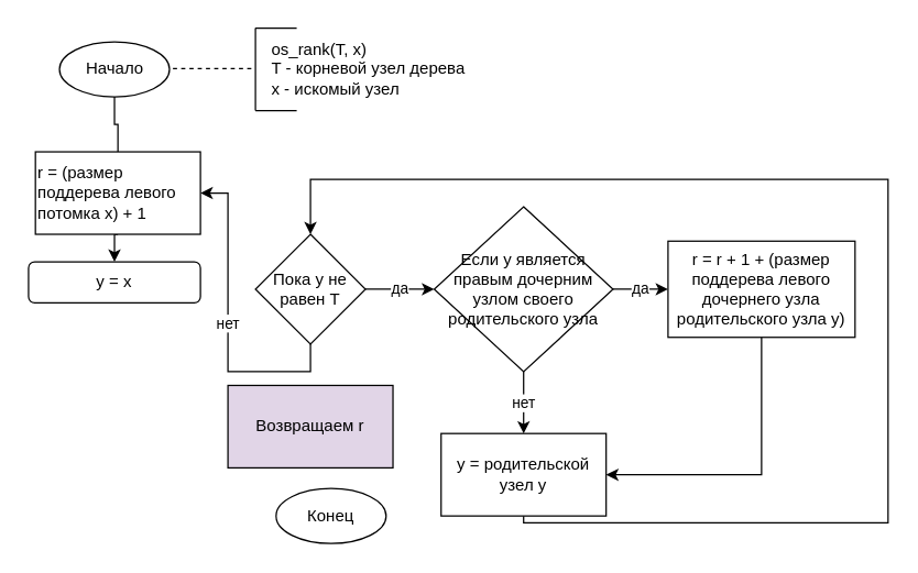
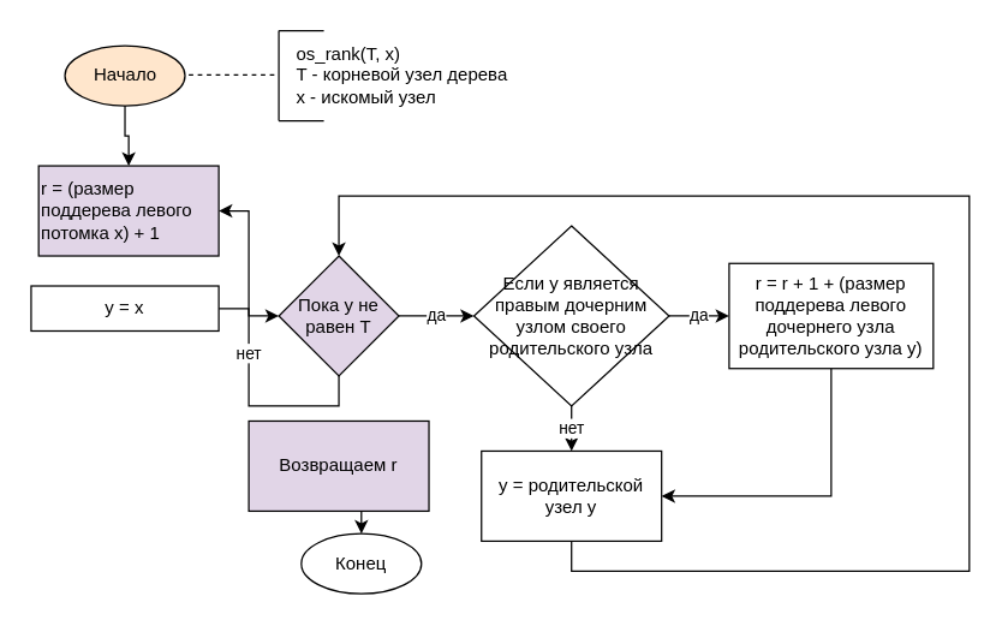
- <mxCell id="3" value="Начало" style="ellipse;whiteSpace=wrap;html=1;" parent="1" vertex="1"><mxGeometry x="42.5" y="30" width="80" height="40" as="geometry" /></mxCell>
+ <mxCell id="3" value="Начало" style="ellipse;whiteSpace=wrap;html=1;fillColor=#ffe6cc;" parent="1" vertex="1"><mxGeometry x="42.5" y="30" width="80" height="40" as="geometry" /></mxCell>
- <mxCell id="2" style="edgeStyle=orthogonalEdgeStyle;rounded=0;orthogonalLoop=1;jettySize=auto;html=1;exitX=0.5;exitY=1;exitDx=0;exitDy=0;entryX=0.5;entryY=0;entryDx=0;entryDy=0;endArrow=none;" edge="1" parent="1" source="3" target="11"><mxGeometry relative="1" as="geometry" /></mxCell>
+ <mxCell id="2" style="edgeStyle=orthogonalEdgeStyle;rounded=0;orthogonalLoop=1;jettySize=auto;html=1;exitX=0.5;exitY=1;exitDx=0;exitDy=0;entryX=0.5;entryY=0;entryDx=0;entryDy=0;" edge="1" parent="1" source="3" target="11"><mxGeometry relative="1" as="geometry" /></mxCell>
- <mxCell id="11" value="r = (размер поддерева левого потомка х) + 1" style="rounded=0;whiteSpace=wrap;html=1;align=left;" vertex="1" parent="1"><mxGeometry x="25" y="110" width="120" height="60" as="geometry" /></mxCell>
+ <mxCell id="11" value="r = (размер поддерева левого потомка х) + 1" style="rounded=0;whiteSpace=wrap;html=1;align=left;fillColor=#e1d5e7;" vertex="1" parent="1"><mxGeometry x="25" y="110" width="120" height="60" as="geometry" /></mxCell>
- <mxCell id="10" style="edgeStyle=orthogonalEdgeStyle;rounded=0;orthogonalLoop=1;jettySize=auto;html=1;exitX=0.5;exitY=1;exitDx=0;exitDy=0;entryX=0.5;entryY=0;entryDx=0;entryDy=0;" edge="1" parent="1" source="11" target="13"><mxGeometry relative="1" as="geometry" /></mxCell>
- <mxCell id="13" value="у = х" style="whiteSpace=wrap;html=1;align=center;rounded=1;" vertex="1" parent="1"><mxGeometry x="20" y="190" width="125" height="30" as="geometry" /></mxCell>
+ <mxCell id="13" value="у = х" style="rounded=0;whiteSpace=wrap;html=1;align=center;" vertex="1" parent="1"><mxGeometry x="20" y="190" width="125" height="30" as="geometry" /></mxCell>
+ <mxCell id="12" style="edgeStyle=orthogonalEdgeStyle;rounded=0;orthogonalLoop=1;jettySize=auto;html=1;exitX=1;exitY=0.5;exitDx=0;exitDy=0;entryX=0;entryY=0.5;entryDx=0;entryDy=0;" edge="1" parent="1" source="13" target="16"><mxGeometry relative="1" as="geometry" /></mxCell>
- <mxCell id="16" value="Пока у не равен Т" style="rhombus;whiteSpace=wrap;html=1;align=center;" vertex="1" parent="1"><mxGeometry x="185" y="170" width="80" height="80" as="geometry" /></mxCell>
+ <mxCell id="16" value="Пока у не равен Т" style="rhombus;whiteSpace=wrap;html=1;align=center;fillColor=#e1d5e7;" vertex="1" parent="1"><mxGeometry x="185" y="170" width="80" height="80" as="geometry" /></mxCell>
+ <mxCell id="24" style="edgeStyle=orthogonalEdgeStyle;rounded=0;orthogonalLoop=1;jettySize=auto;html=1;exitX=0.5;exitY=1;exitDx=0;exitDy=0;entryX=0.5;entryY=0;entryDx=0;entryDy=0;" edge="1" parent="1" source="25" target="4"><mxGeometry relative="1" as="geometry" /></mxCell>
- <mxCell id="23" value="у = родительской узел у" style="rounded=0;whiteSpace=wrap;html=1;align=center;" vertex="1" parent="1"><mxGeometry x="320" y="315" width="120" height="60" as="geometry" /></mxCell>
+ <mxCell id="23" value="у = родительской узел у" style="rounded=0;whiteSpace=wrap;html=1;align=center;" vertex="1" parent="1"><mxGeometry x="320" y="300" width="120" height="60" as="geometry" /></mxCell>
